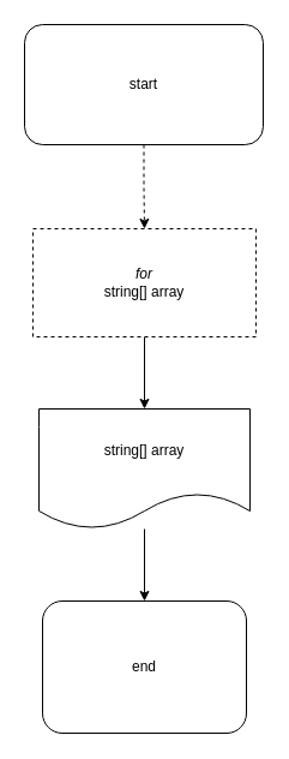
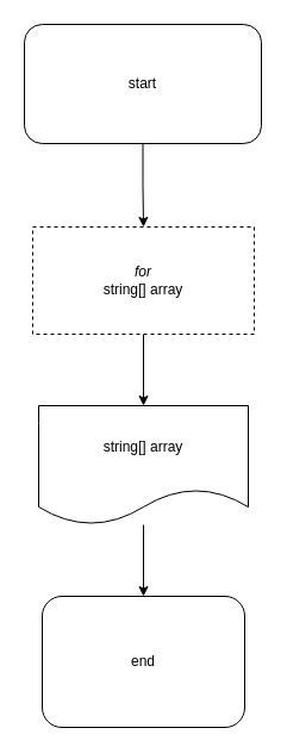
- <mxCell id="2" style="edgeStyle=orthogonalEdgeStyle;rounded=0;orthogonalLoop=1;jettySize=auto;html=1;entryX=0.5;entryY=0;entryDx=0;entryDy=0;dashed=1;" edge="1" parent="1" source="3" target="5"><mxGeometry relative="1" as="geometry" /></mxCell>
+ <mxCell id="2" style="edgeStyle=orthogonalEdgeStyle;rounded=0;orthogonalLoop=1;jettySize=auto;html=1;entryX=0.5;entryY=0;entryDx=0;entryDy=0;" edge="1" parent="1" source="3" target="5"><mxGeometry relative="1" as="geometry" /></mxCell>
